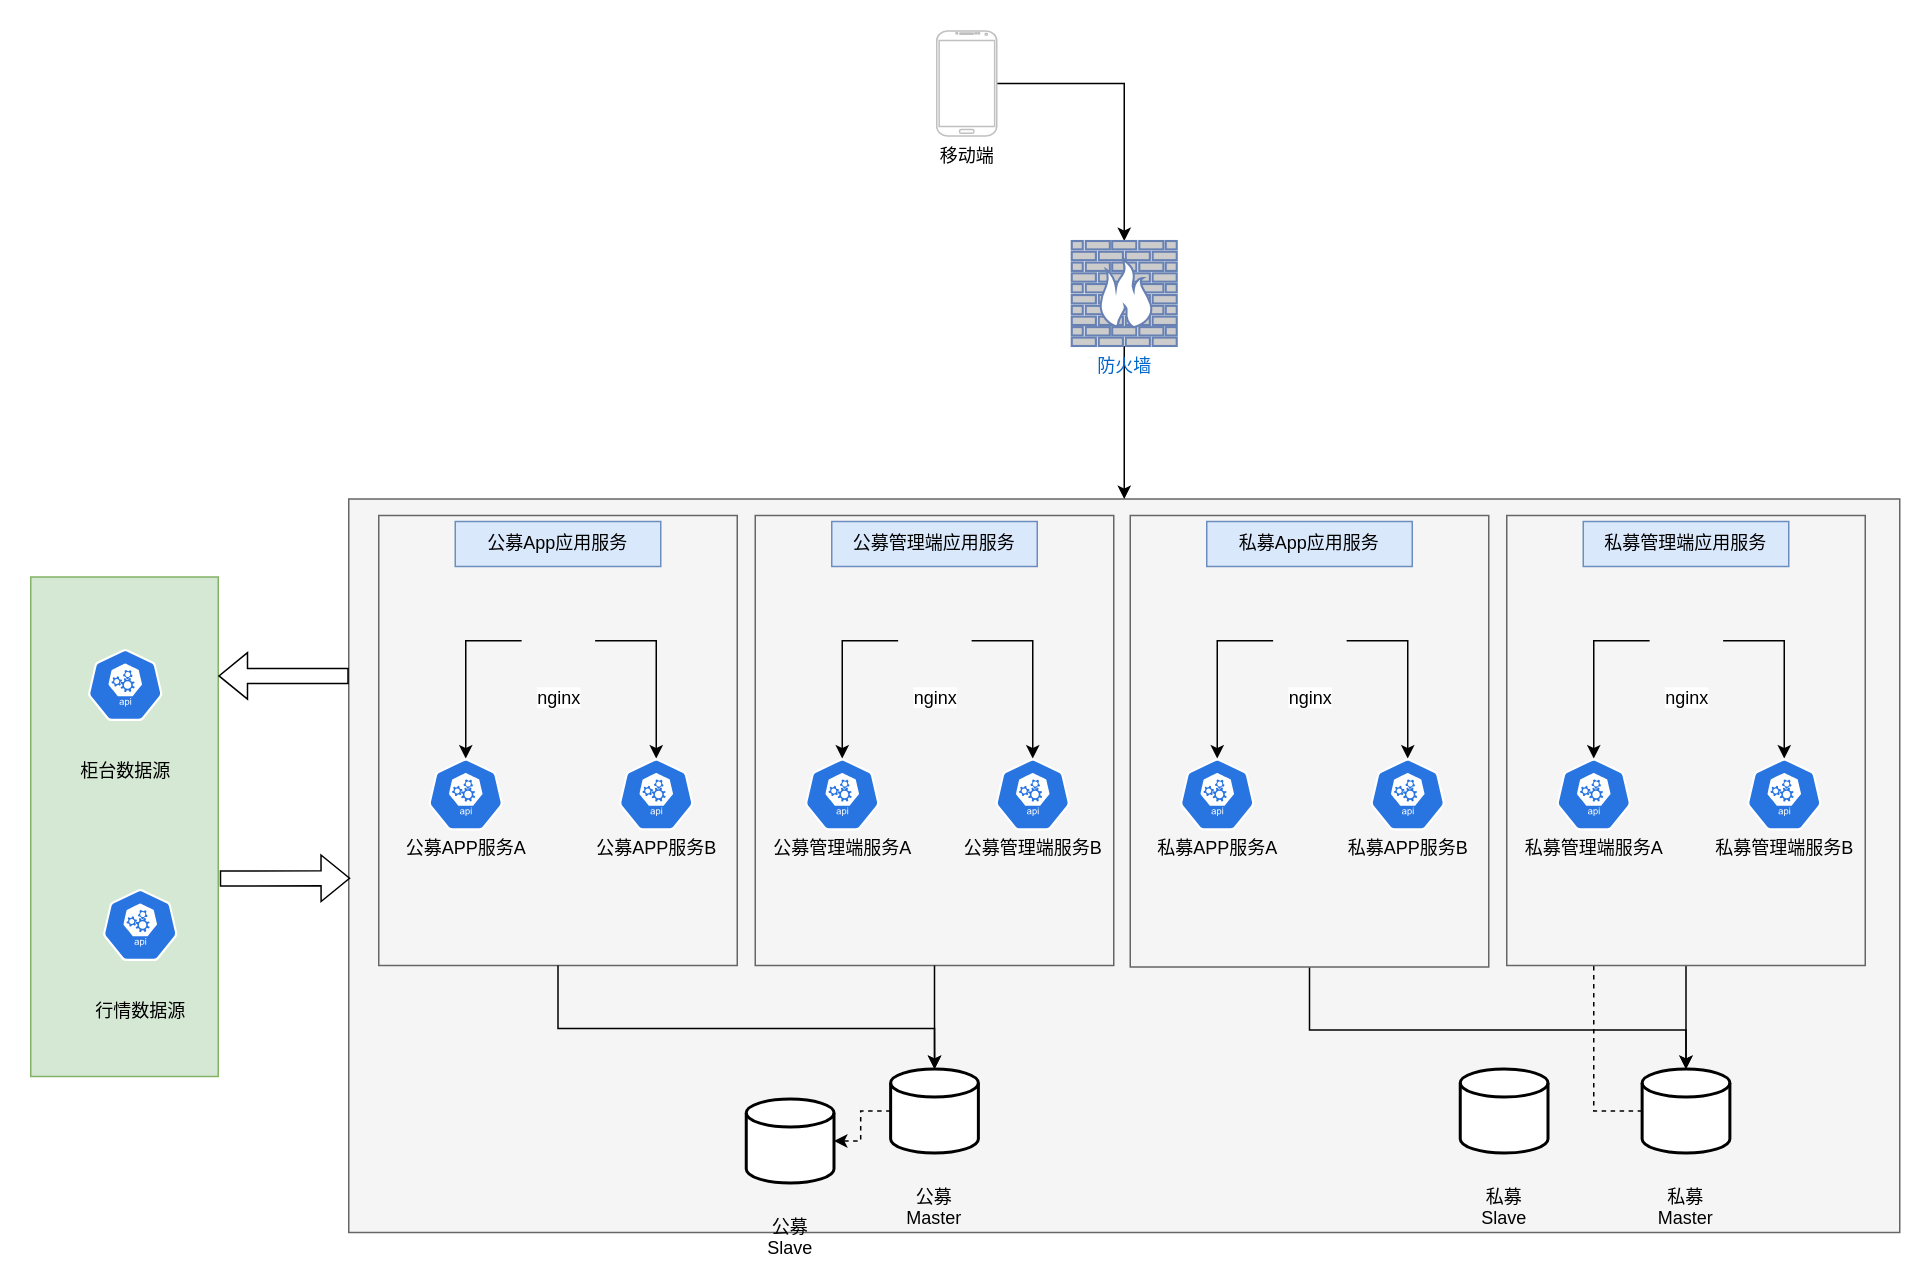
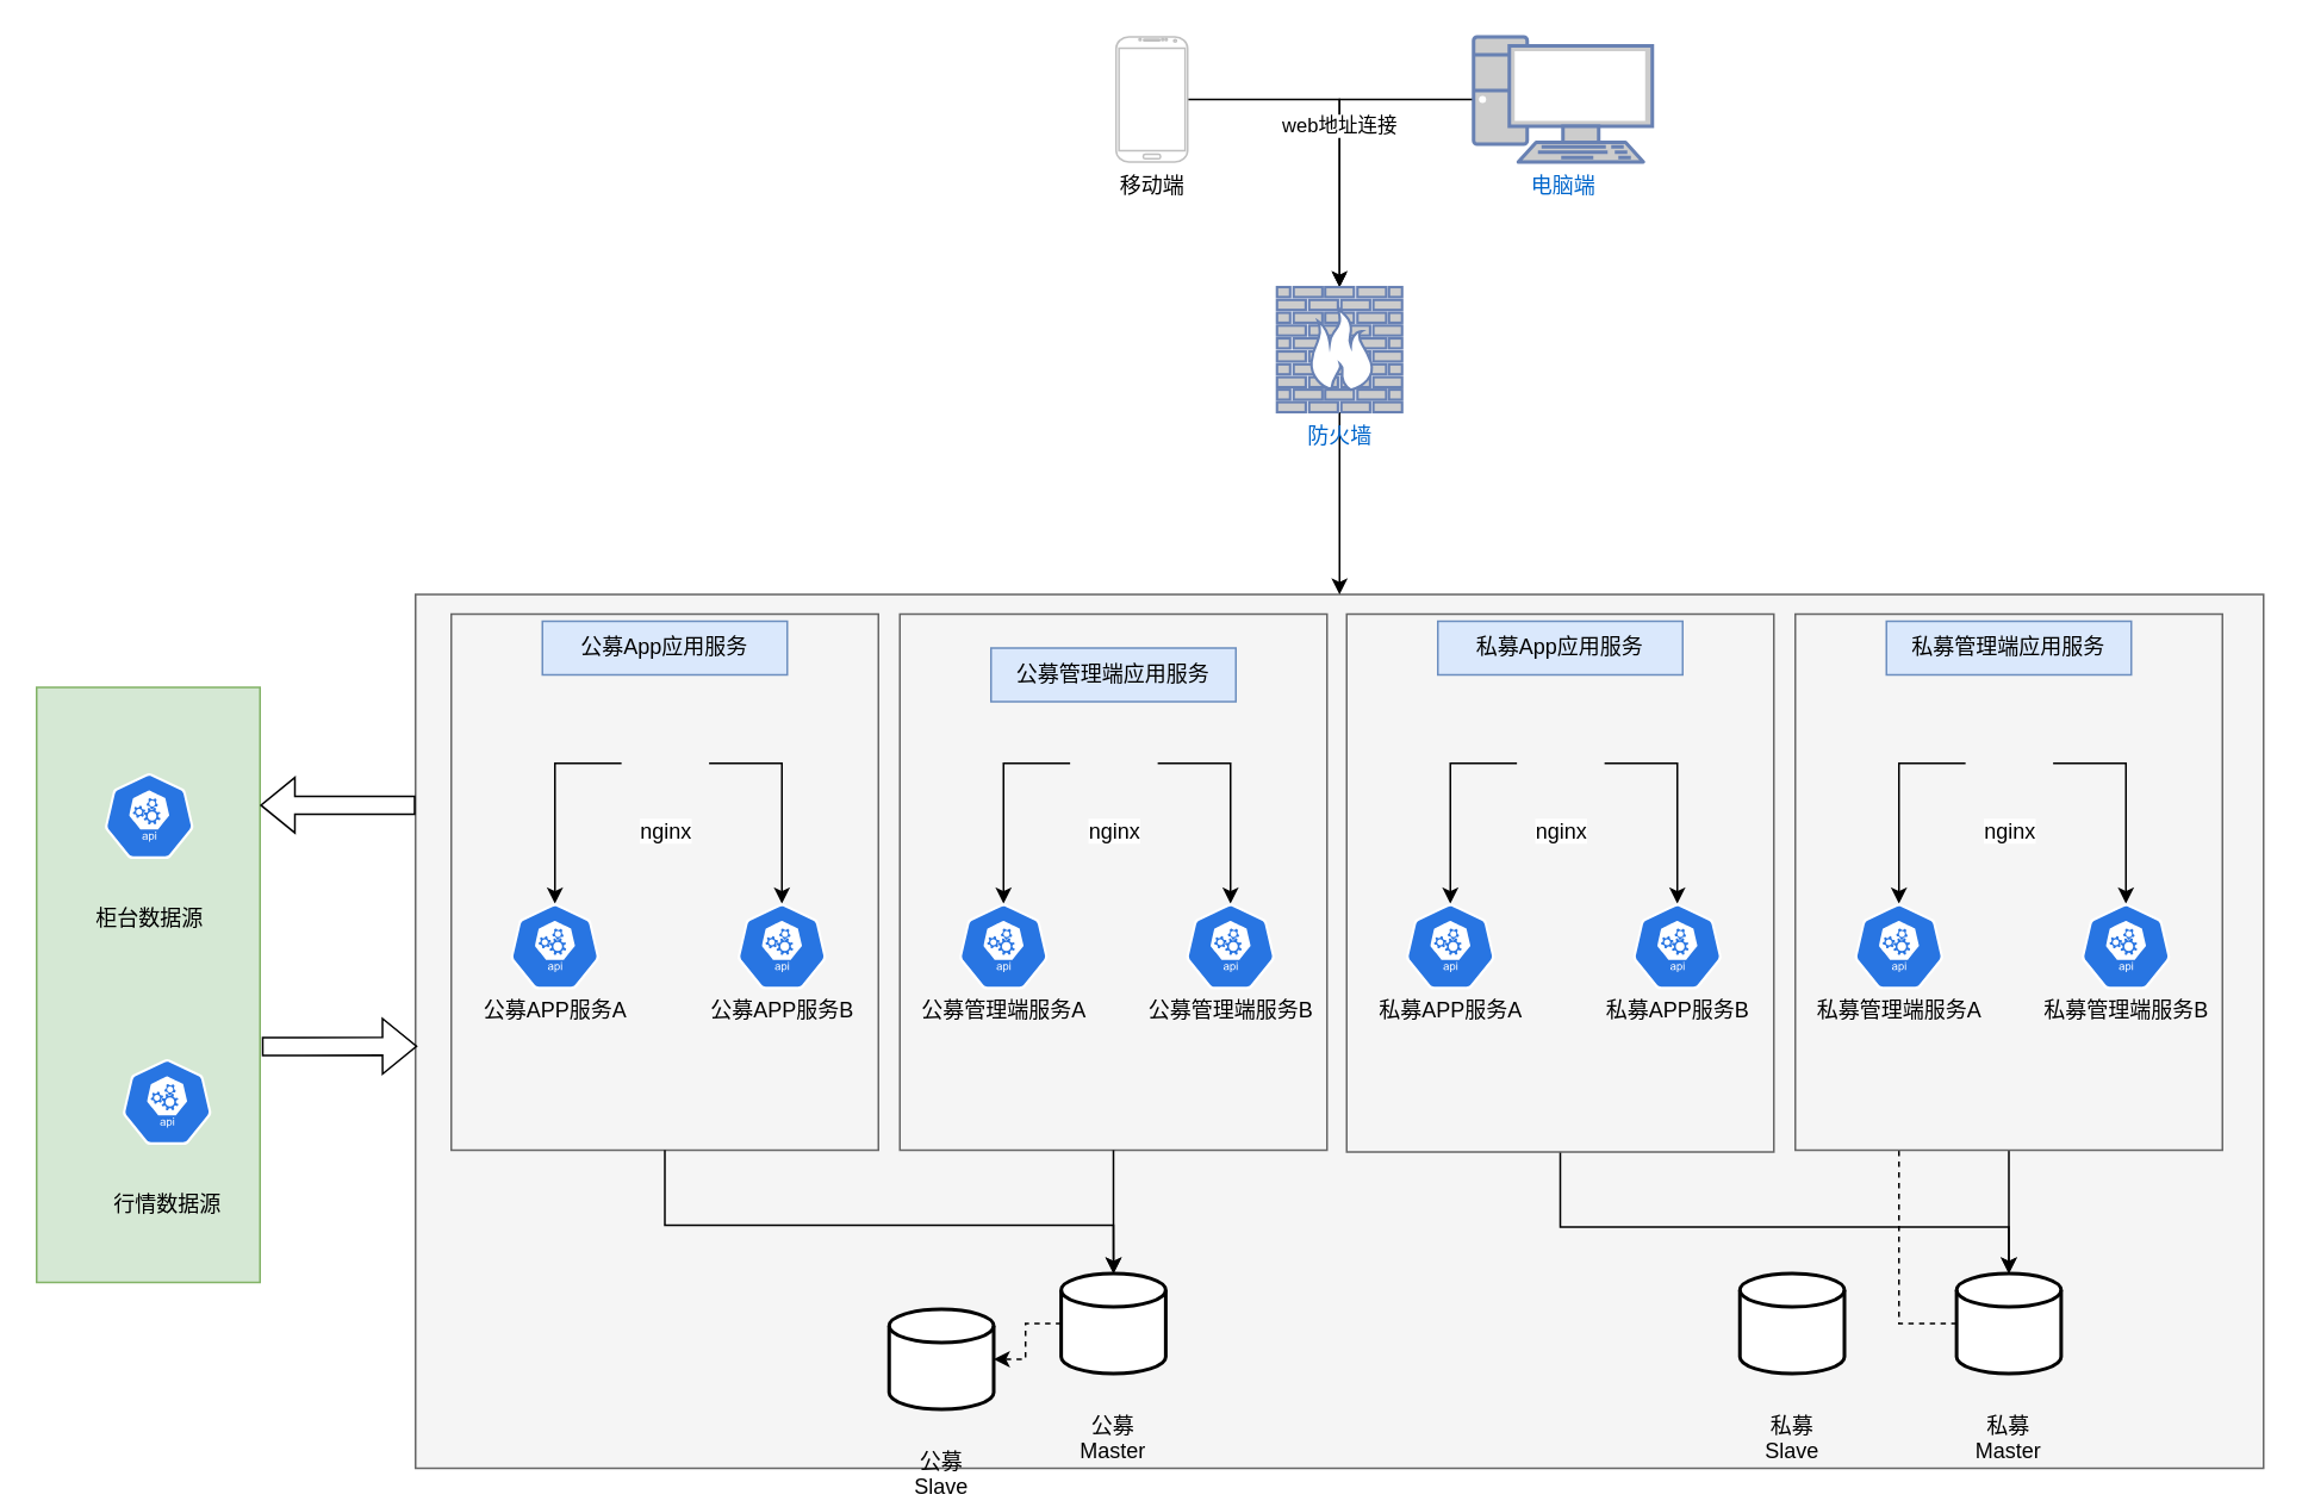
- <mxCell id="5" style="edgeStyle=orthogonalEdgeStyle;rounded=0;orthogonalLoop=1;jettySize=auto;html=1;" parent="1" source="6" target="10" edge="1"><mxGeometry relative="1" as="geometry" /></mxCell>
+ <mxCell id="5" style="edgeStyle=orthogonalEdgeStyle;rounded=0;orthogonalLoop=1;jettySize=auto;html=1;endArrow=open;" parent="1" source="6" target="10" edge="1"><mxGeometry relative="1" as="geometry" /></mxCell>
+ <mxCell id="7" value="web地址连接" style="edgeStyle=orthogonalEdgeStyle;rounded=0;orthogonalLoop=1;jettySize=auto;html=1;" parent="1" source="8" target="10" edge="1"><mxGeometry relative="1" as="geometry" /></mxCell>
+ <mxCell id="8" value="电脑端" style="fontColor=#0066CC;verticalAlign=top;verticalLabelPosition=bottom;labelPosition=center;align=center;html=1;outlineConnect=0;fillColor=#CCCCCC;strokeColor=#6881B3;gradientColor=none;gradientDirection=north;strokeWidth=2;shape=mxgraph.networks.pc;" parent="1" vertex="1"><mxGeometry x="824" y="20" width="100" height="70" as="geometry" /></mxCell>
- <mxCell id="26" value="公募管理端应用服务" style="text;html=1;strokeColor=#6c8ebf;fillColor=#dae8fc;align=center;verticalAlign=middle;whiteSpace=wrap;rounded=0;" parent="1" vertex="1"><mxGeometry x="554" y="347" width="137" height="30" as="geometry" /></mxCell>
+ <mxCell id="26" value="公募管理端应用服务" style="text;html=1;strokeColor=#6c8ebf;fillColor=#dae8fc;align=center;verticalAlign=middle;whiteSpace=wrap;rounded=0;" parent="1" vertex="1"><mxGeometry x="554" y="362" width="137" height="30" as="geometry" /></mxCell>
